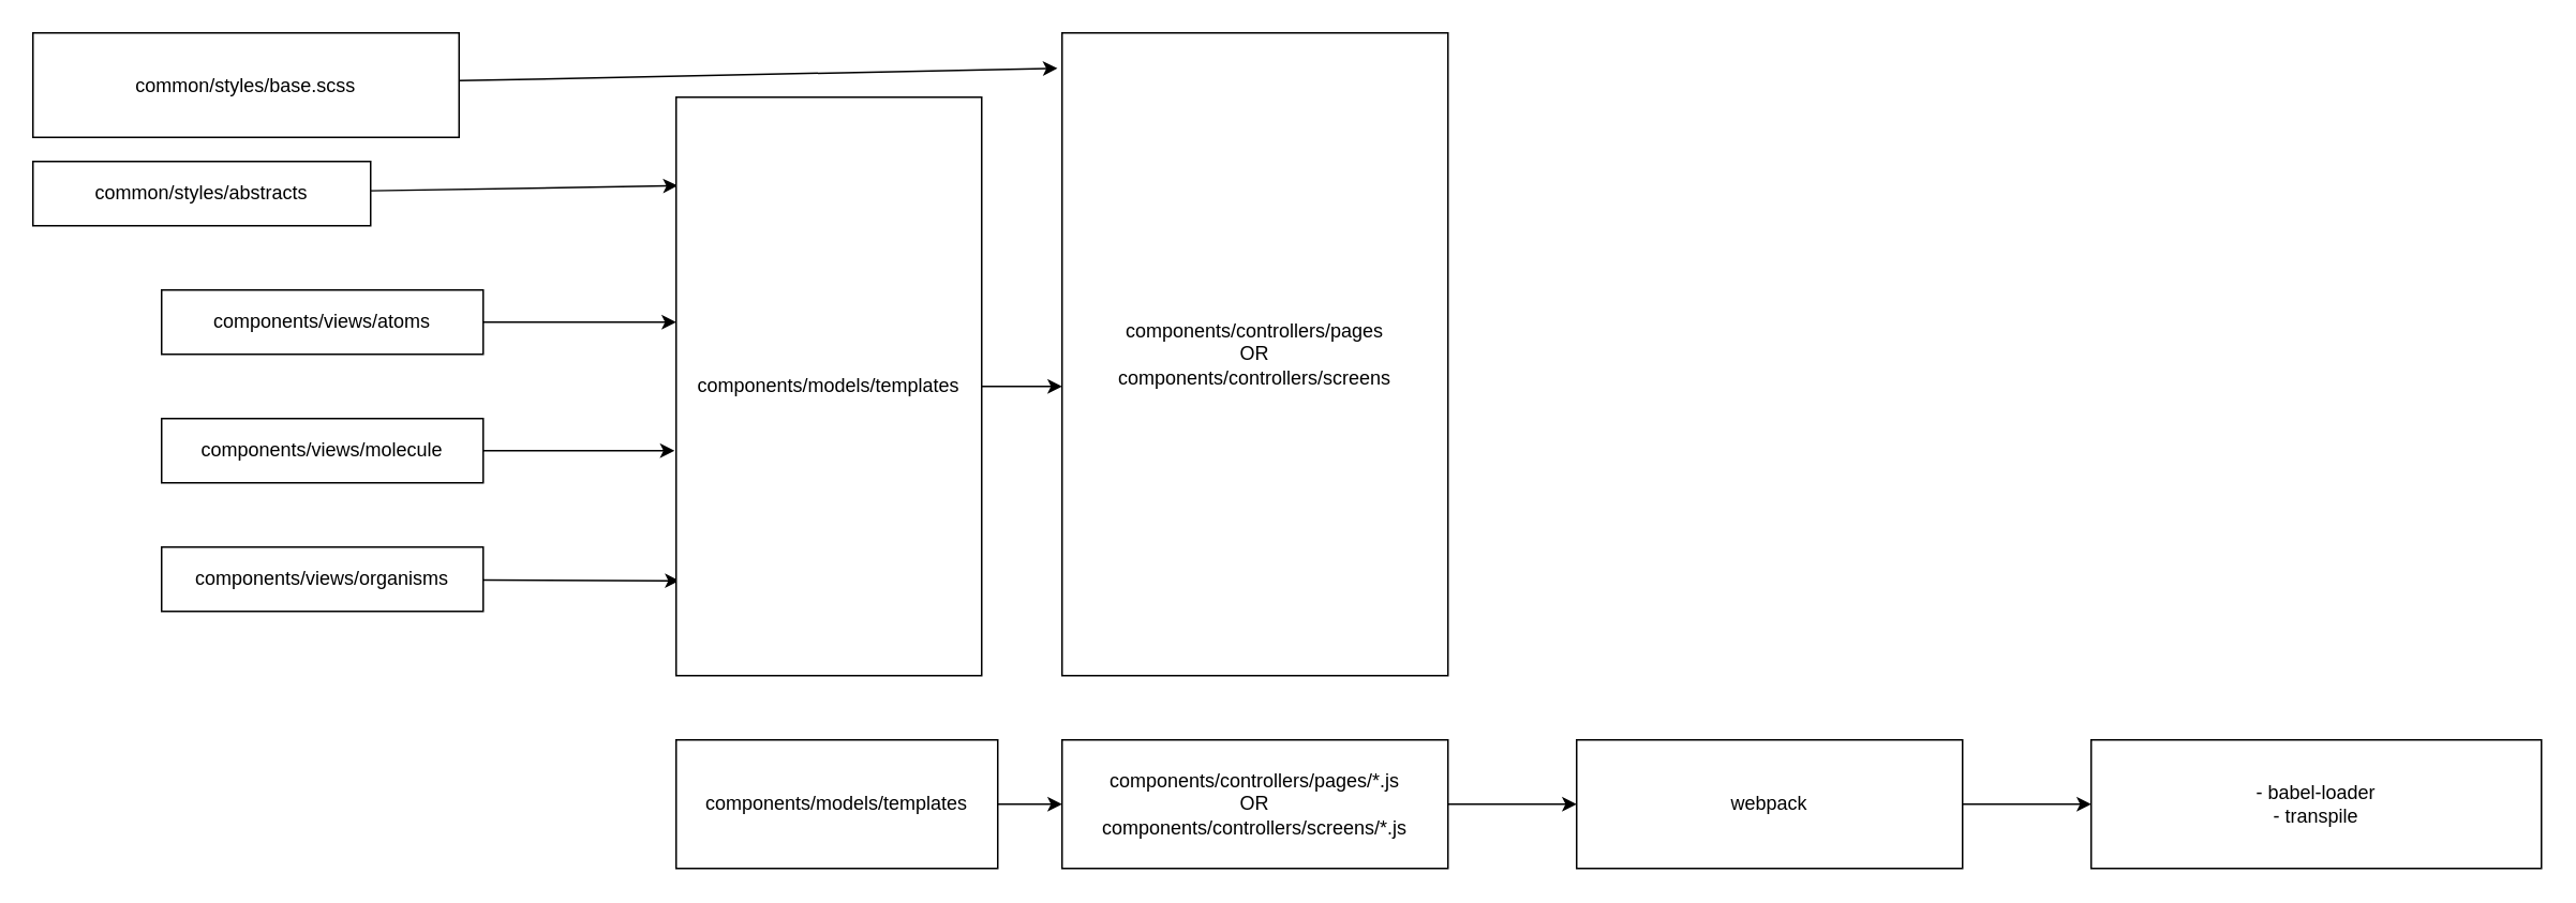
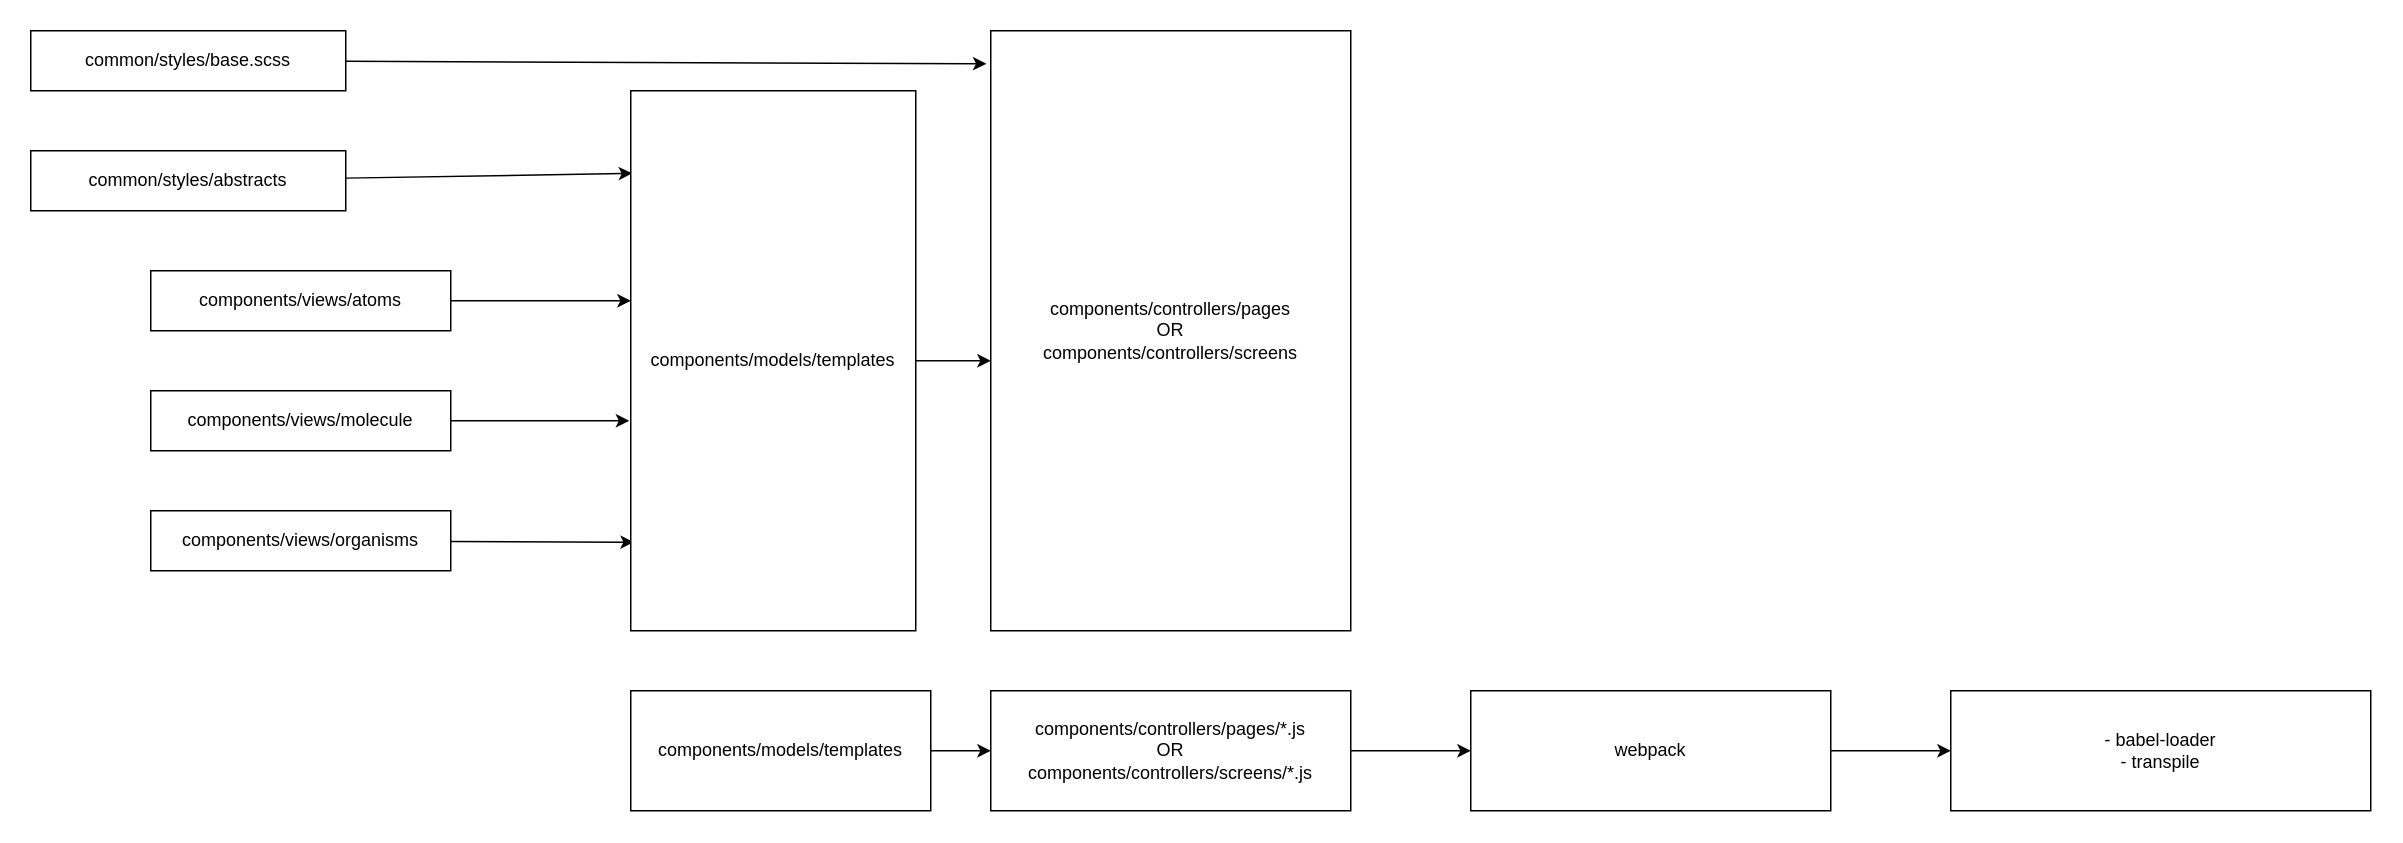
- <mxCell id="3" value="common/styles/base.scss" style="whiteSpace=wrap;html=1;" parent="1" vertex="1"><mxGeometry x="20" y="20" width="265" height="65" as="geometry" /></mxCell>
+ <mxCell id="3" value="common/styles/base.scss" style="whiteSpace=wrap;html=1;" parent="1" vertex="1"><mxGeometry x="20" y="20" width="210" height="40" as="geometry" /></mxCell>
